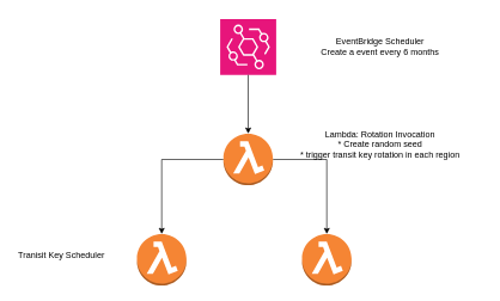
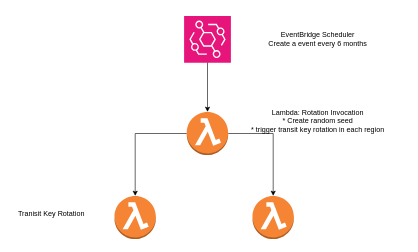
- <mxCell id="11" value="Tranisit Key Scheduler" style="text;html=1;strokeColor=none;fillColor=none;align=center;verticalAlign=middle;whiteSpace=wrap;rounded=0;" vertex="1" parent="1"><mxGeometry x="20" y="336" width="130" height="40" as="geometry" /></mxCell>
+ <mxCell id="11" value="Tranisit Key Rotation" style="text;html=1;strokeColor=none;fillColor=none;align=center;verticalAlign=middle;whiteSpace=wrap;rounded=0;" vertex="1" parent="1"><mxGeometry x="20" y="336" width="130" height="40" as="geometry" /></mxCell>
